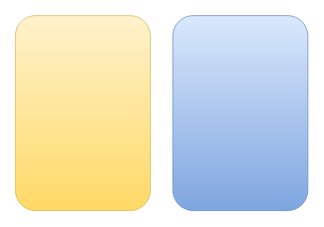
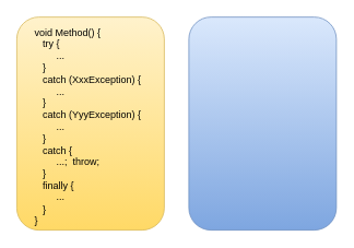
+ <mxCell id="4" value="void Method() {&lt;br&gt;&lt;div&gt;&lt;span&gt;&amp;nbsp; &amp;nbsp;try {&lt;/span&gt;&lt;/div&gt;&lt;div&gt;&lt;span&gt;&amp;nbsp; &amp;nbsp; &amp;nbsp; &amp;nbsp; ...&lt;/span&gt;&lt;/div&gt;&lt;div&gt;&lt;span&gt;&amp;nbsp; &amp;nbsp;}&lt;/span&gt;&lt;/div&gt;&lt;div&gt;&amp;nbsp; &amp;nbsp;catch (XxxException) {&lt;/div&gt;&lt;div&gt;&amp;nbsp; &amp;nbsp; &amp;nbsp; &amp;nbsp; ...&lt;/div&gt;&lt;div&gt;&amp;nbsp; &amp;nbsp;}&lt;/div&gt;&lt;div&gt;&amp;nbsp; &amp;nbsp;catch (YyyException) {&lt;/div&gt;&lt;div&gt;&amp;nbsp; &amp;nbsp; &amp;nbsp; &amp;nbsp; ...&lt;/div&gt;&lt;div&gt;&amp;nbsp; &amp;nbsp;}&lt;/div&gt;&lt;div&gt;&amp;nbsp; &amp;nbsp;catch {&lt;/div&gt;&lt;div&gt;&amp;nbsp; &amp;nbsp; &amp;nbsp; &amp;nbsp; ...;&amp;nbsp; throw;&lt;/div&gt;&lt;div&gt;&amp;nbsp; &amp;nbsp;}&lt;/div&gt;&lt;div&gt;&amp;nbsp; &amp;nbsp;finally {&lt;/div&gt;&lt;div&gt;&amp;nbsp; &amp;nbsp; &amp;nbsp; &amp;nbsp; ...&lt;/div&gt;&lt;div&gt;&amp;nbsp; &amp;nbsp;}&amp;nbsp;&lt;/div&gt;&lt;div&gt;&lt;span&gt;}&lt;/span&gt;&lt;/div&gt;" style="text;html=1;strokeColor=none;fillColor=none;align=left;verticalAlign=top;whiteSpace=wrap;rounded=0;" vertex="1" parent="1"><mxGeometry x="40" y="25" width="140" height="255" as="geometry" /></mxCell>
